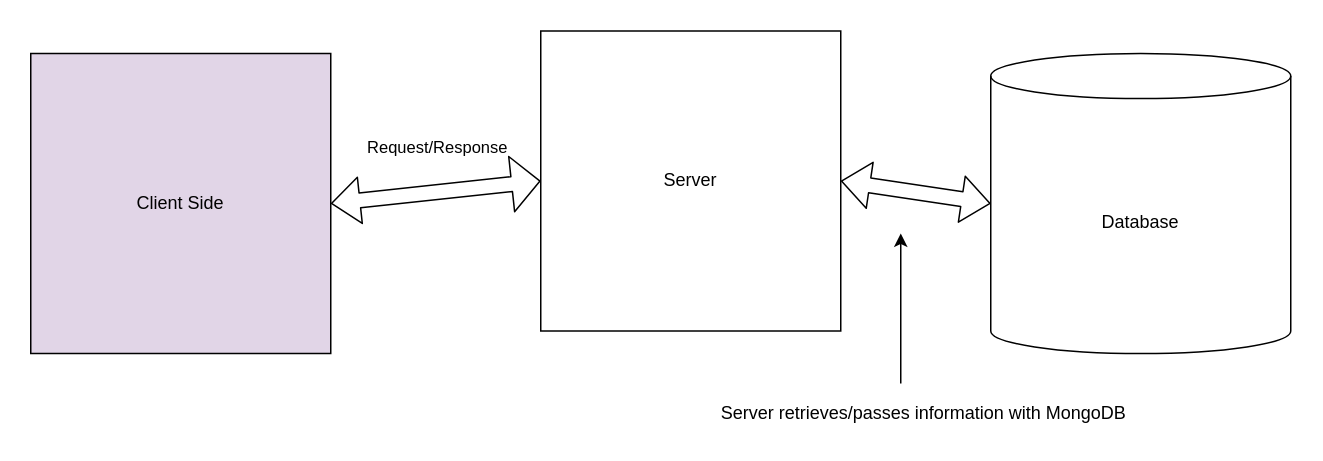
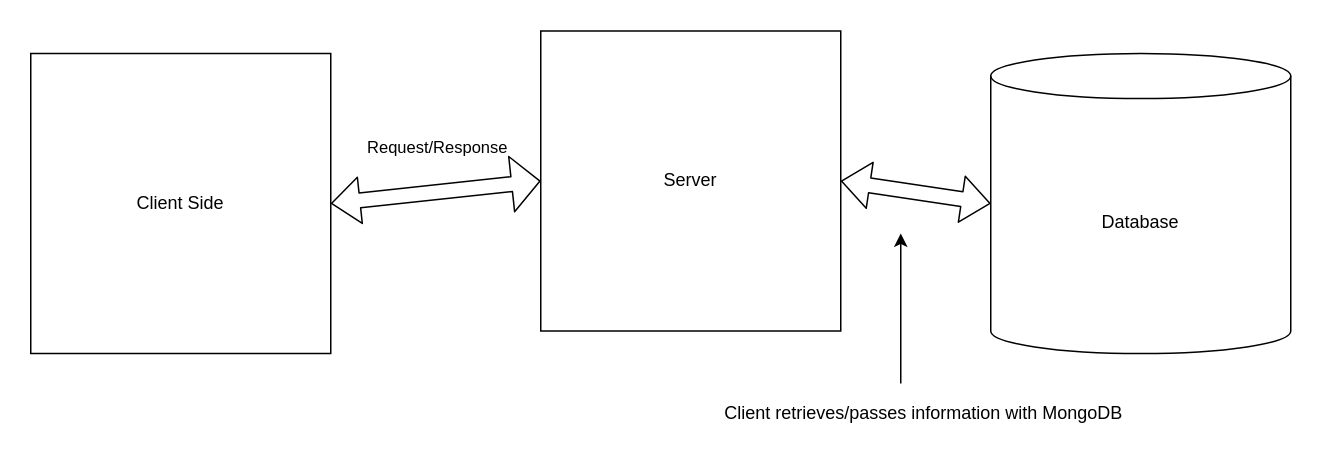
- <mxCell id="2" value="Client Side" style="whiteSpace=wrap;html=1;aspect=fixed;fillColor=#e1d5e7;" vertex="1" parent="1"><mxGeometry x="20" y="35" width="200" height="200" as="geometry" /></mxCell>
+ <mxCell id="2" value="Client Side" style="whiteSpace=wrap;html=1;aspect=fixed;" vertex="1" parent="1"><mxGeometry x="20" y="35" width="200" height="200" as="geometry" /></mxCell>
- <mxCell id="8" value="Server retrieves/passes information with MongoDB" style="text;html=1;align=center;verticalAlign=middle;resizable=0;points=[];autosize=1;" vertex="1" parent="1"><mxGeometry x="470" y="265" width="290" height="20" as="geometry" /></mxCell>
+ <mxCell id="8" value="Client retrieves/passes information with MongoDB" style="text;html=1;align=center;verticalAlign=middle;resizable=0;points=[];autosize=1;" vertex="1" parent="1"><mxGeometry x="470" y="265" width="290" height="20" as="geometry" /></mxCell>
